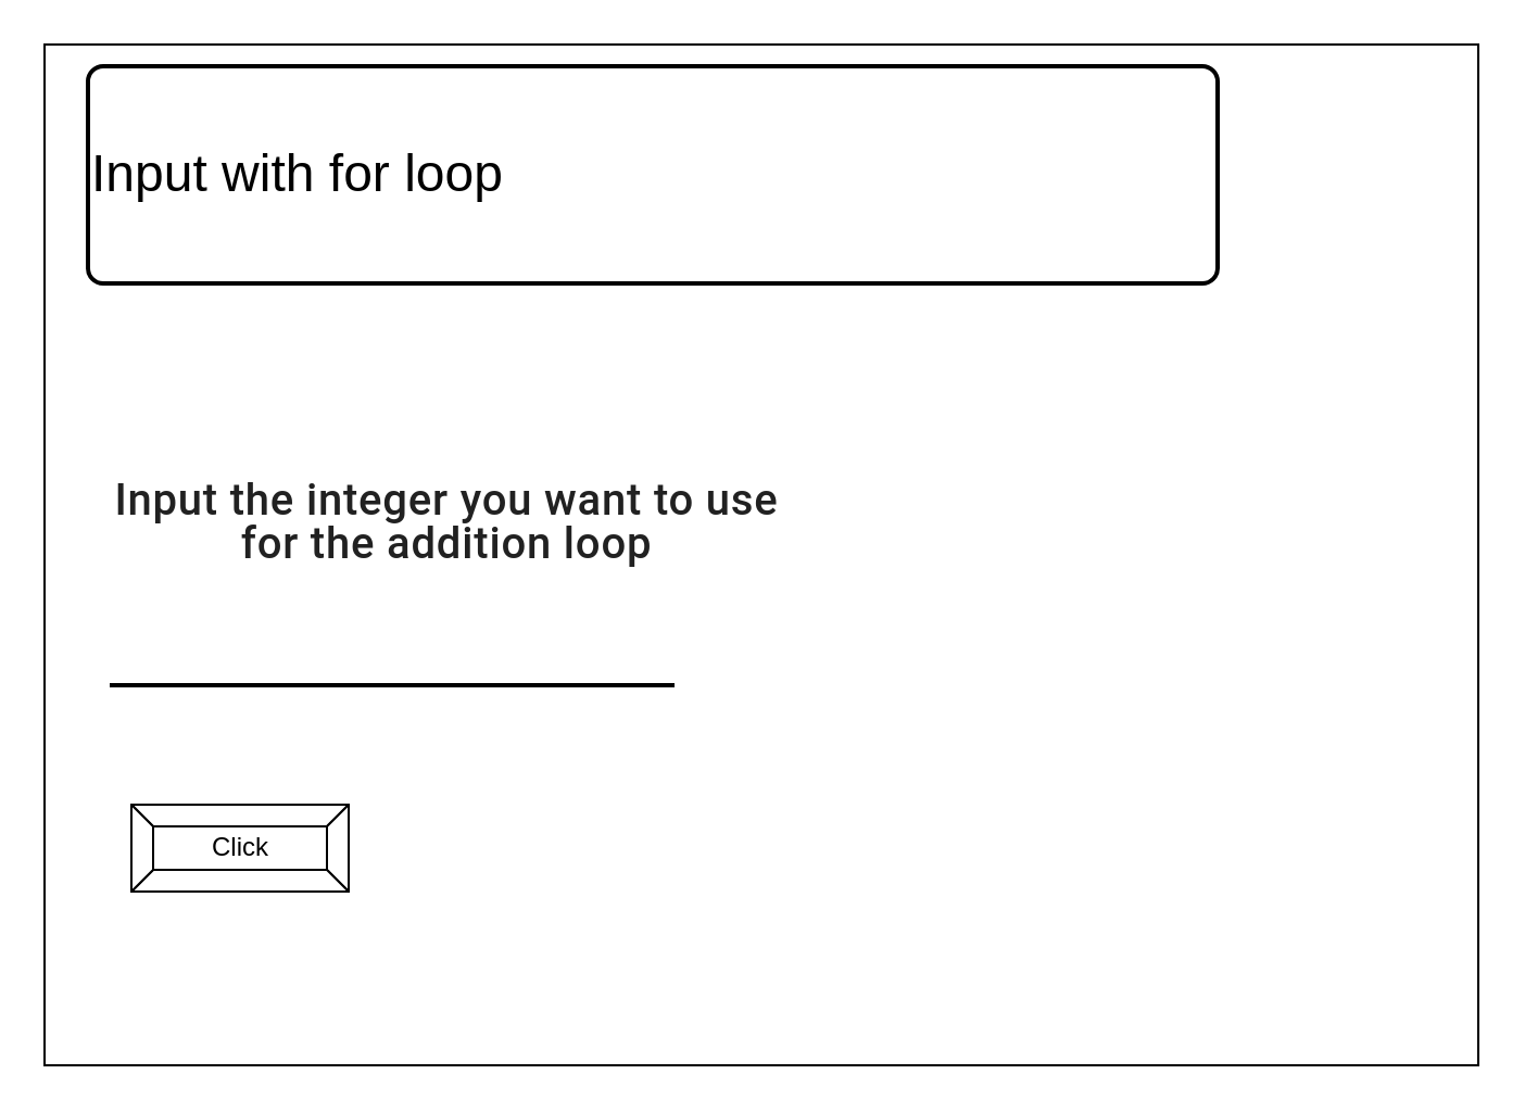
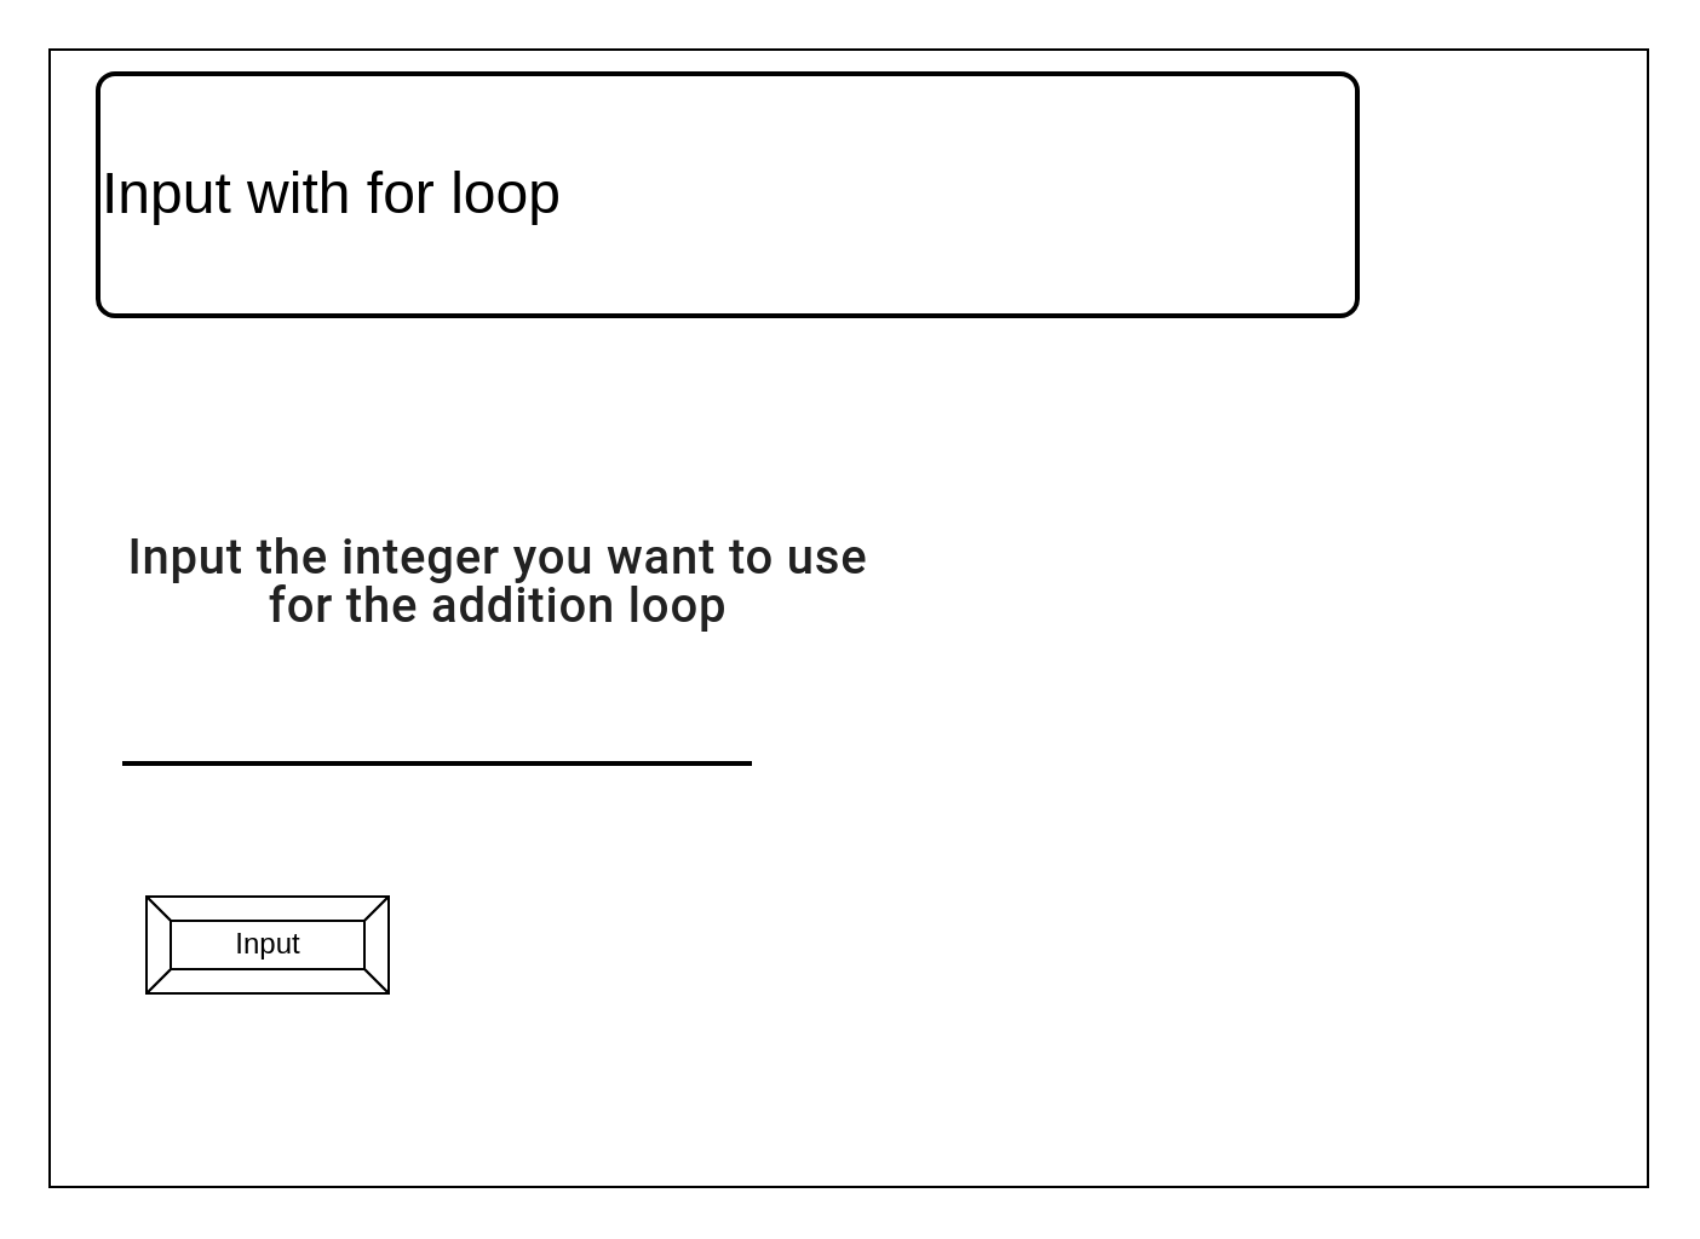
- <mxCell id="3" value="Click" style="labelPosition=center;verticalLabelPosition=middle;align=center;html=1;shape=mxgraph.basic.button;dx=10;" parent="1" vertex="1"><mxGeometry x="60" y="370" width="100" height="40" as="geometry" /></mxCell>
+ <mxCell id="3" value="Input" style="labelPosition=center;verticalLabelPosition=middle;align=center;html=1;shape=mxgraph.basic.button;dx=10;" parent="1" vertex="1"><mxGeometry x="60" y="370" width="100" height="40" as="geometry" /></mxCell>
